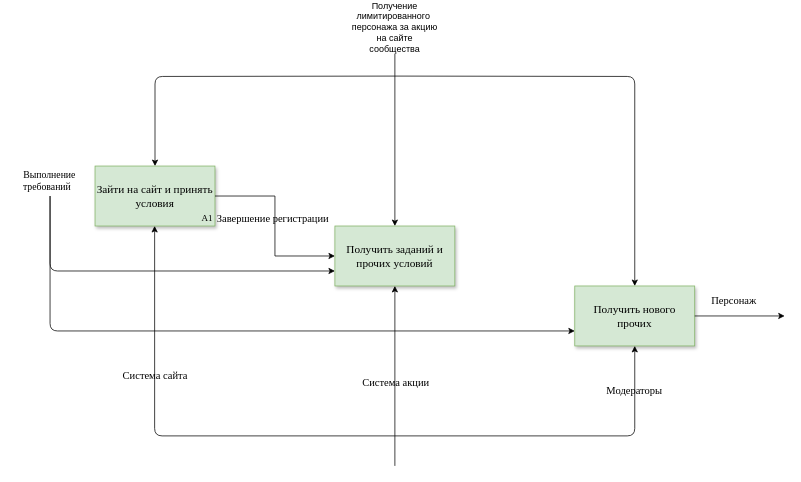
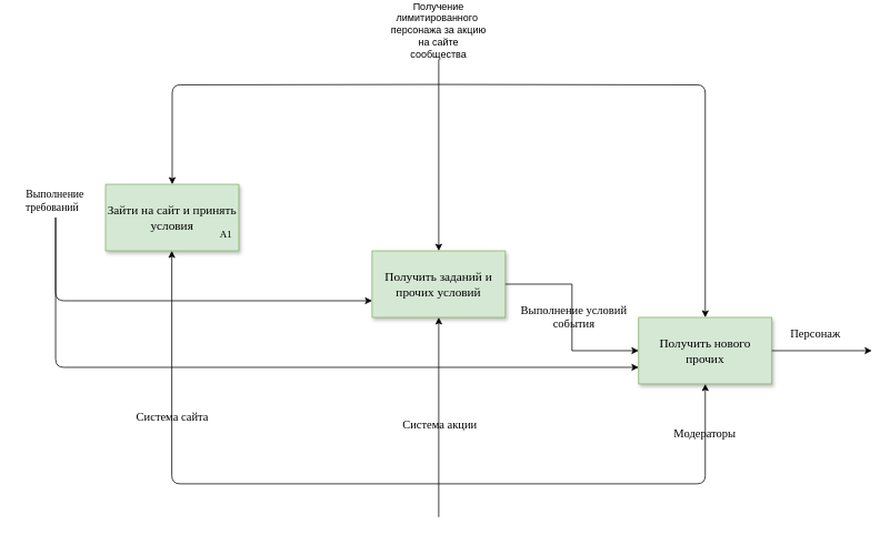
- <mxCell id="10" value="A1" style="text;html=1;strokeColor=none;fillColor=none;align=center;verticalAlign=middle;whiteSpace=wrap;rounded=0;fontFamily=Times New Roman;" vertex="1" parent="1"><mxGeometry x="266" y="280" width="20" height="20" as="geometry" /></mxCell>
+ <mxCell id="10" value="A1" style="text;html=1;strokeColor=none;fillColor=none;align=center;verticalAlign=middle;whiteSpace=wrap;rounded=0;fontFamily=Times New Roman;" vertex="1" parent="1"><mxGeometry x="261" y="270" width="20" height="20" as="geometry" /></mxCell>
- <mxCell id="5" value="" style="endArrow=classic;html=1;rounded=0;exitX=1;exitY=0.5;exitDx=0;exitDy=0;entryX=0;entryY=0.5;entryDx=0;entryDy=0;edgeStyle=orthogonalEdgeStyle;fontFamily=Times New Roman;" edge="1" parent="1" source="2" target="3"><mxGeometry width="50" height="50" relative="1" as="geometry"><mxPoint x="486" y="470" as="sourcePoint" /><mxPoint x="536" y="420" as="targetPoint" /></mxGeometry></mxCell>
- <mxCell id="6" value="Завершение регистрации" style="edgeLabel;html=1;align=center;verticalAlign=middle;resizable=0;points=[];fontSize=14;fontFamily=Times New Roman;labelBackgroundColor=none;" vertex="1" connectable="0" parent="5"><mxGeometry x="-0.216" y="-4" relative="1" as="geometry"><mxPoint y="16" as="offset" /></mxGeometry></mxCell>
+ <mxCell id="7" value="" style="endArrow=classic;html=1;rounded=0;exitX=1;exitY=0.5;exitDx=0;exitDy=0;entryX=0;entryY=0.5;entryDx=0;entryDy=0;edgeStyle=orthogonalEdgeStyle;fontFamily=Times New Roman;" edge="1" parent="1" source="3" target="4"><mxGeometry width="50" height="50" relative="1" as="geometry"><mxPoint x="486" y="470" as="sourcePoint" /><mxPoint x="536" y="420" as="targetPoint" /></mxGeometry></mxCell>
+ <mxCell id="8" value="Выполнение условий&lt;br&gt;события" style="edgeLabel;html=1;align=center;verticalAlign=middle;resizable=0;points=[];fontSize=14;fontFamily=Times New Roman;labelBackgroundColor=none;" vertex="1" connectable="0" parent="7"><mxGeometry x="-0.141" y="1" relative="1" as="geometry"><mxPoint y="16" as="offset" /></mxGeometry></mxCell>
